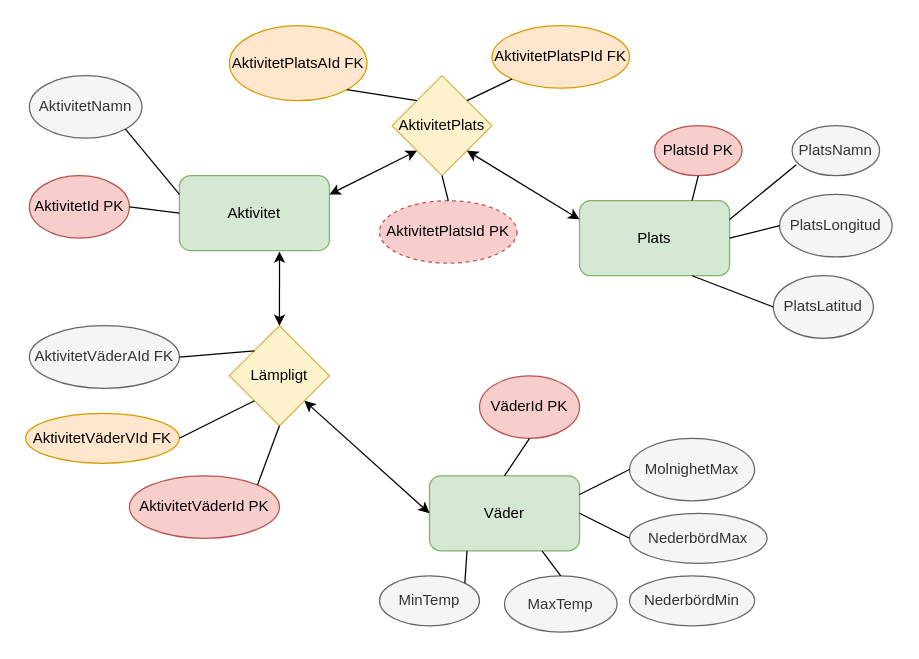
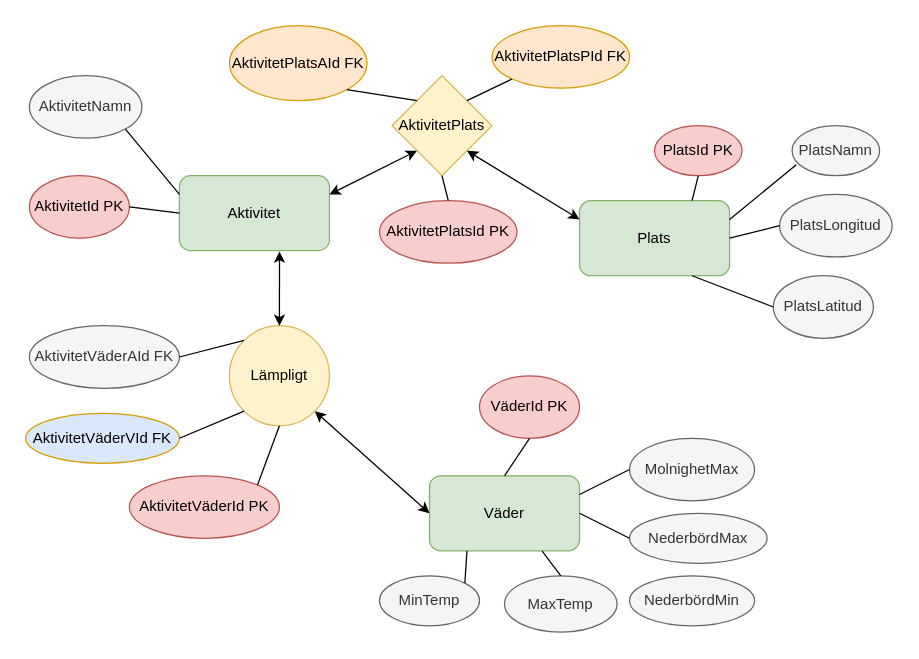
- <mxCell id="26" value="AktivitetPlatsId PK" style="ellipse;whiteSpace=wrap;html=1;fillColor=#f8cecc;strokeColor=#b85450;dashed=1;" vertex="1" parent="1"><mxGeometry x="303" y="160" width="110" height="50" as="geometry" /></mxCell>
+ <mxCell id="26" value="AktivitetPlatsId PK" style="ellipse;whiteSpace=wrap;html=1;fillColor=#f8cecc;strokeColor=#b85450;" vertex="1" parent="1"><mxGeometry x="303" y="160" width="110" height="50" as="geometry" /></mxCell>
- <mxCell id="9" value="Lämpligt" style="rhombus;whiteSpace=wrap;html=1;fillColor=#fff2cc;strokeColor=#d6b656;" vertex="1" parent="1"><mxGeometry x="183" y="260" width="80" height="80" as="geometry" /></mxCell>
+ <mxCell id="9" value="Lämpligt" style="ellipse;whiteSpace=wrap;html=1;fillColor=#fff2cc;strokeColor=#d6b656;" vertex="1" parent="1"><mxGeometry x="183" y="260" width="80" height="80" as="geometry" /></mxCell>
- <mxCell id="15" value="AktivitetVäderVId FK&lt;br&gt;" style="ellipse;whiteSpace=wrap;html=1;fillColor=#ffe6cc;strokeColor=#d79b00;" vertex="1" parent="1"><mxGeometry x="20" y="330" width="123" height="40" as="geometry" /></mxCell>
+ <mxCell id="15" value="AktivitetVäderVId FK&lt;br&gt;" style="ellipse;whiteSpace=wrap;html=1;fillColor=#dae8fc;strokeColor=#d79b00;" vertex="1" parent="1"><mxGeometry x="20" y="330" width="123" height="40" as="geometry" /></mxCell>
